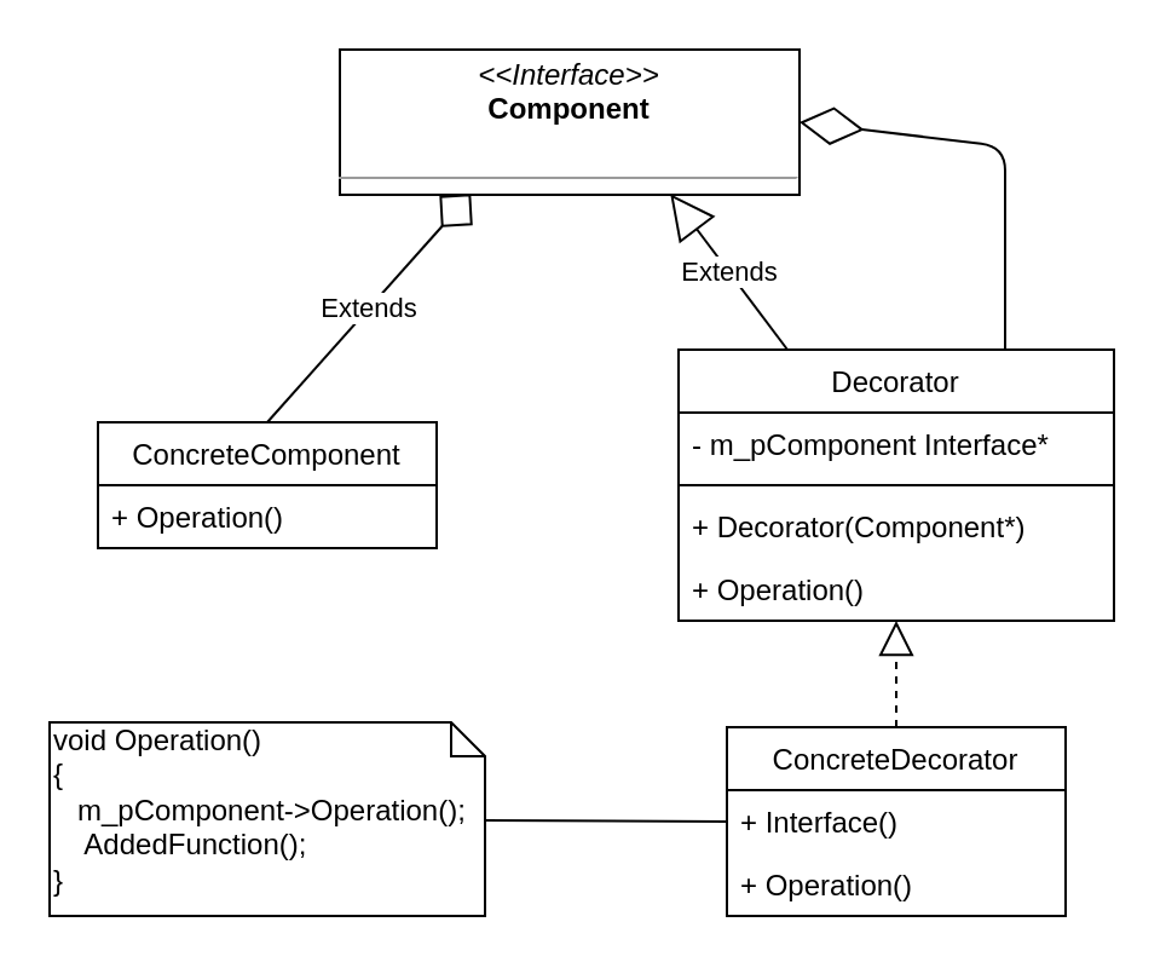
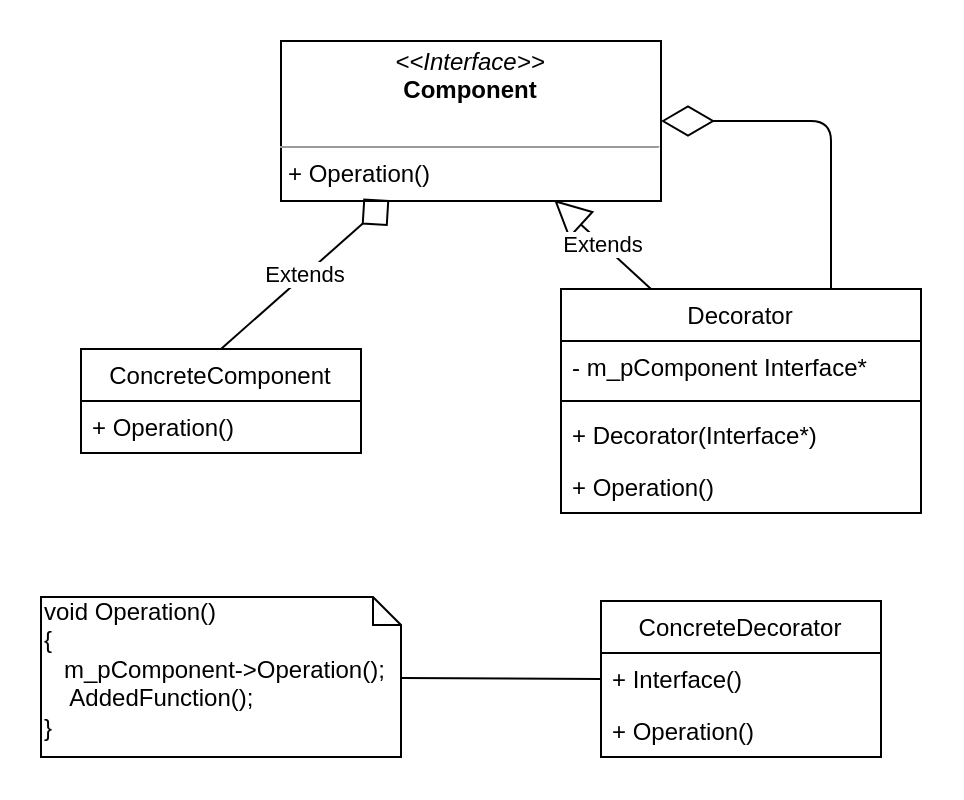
- <mxCell id="2" value="&lt;p style=&quot;margin: 0px ; margin-top: 4px ; text-align: center&quot;&gt;&lt;i&gt;&amp;lt;&amp;lt;Interface&amp;gt;&amp;gt;&lt;/i&gt;&lt;br&gt;&lt;b&gt;Component&lt;/b&gt;&lt;/p&gt;&lt;br&gt;&lt;hr size=&quot;1&quot;&gt;&lt;p style=&quot;margin: 0px ; margin-left: 4px&quot;&gt;+ Operation()&lt;/p&gt;" style="verticalAlign=top;align=left;overflow=fill;fontSize=12;fontFamily=Helvetica;html=1;" vertex="1" parent="1"><mxGeometry x="140" y="20" width="190" height="60" as="geometry" /></mxCell>
+ <mxCell id="2" value="&lt;p style=&quot;margin: 0px ; margin-top: 4px ; text-align: center&quot;&gt;&lt;i&gt;&amp;lt;&amp;lt;Interface&amp;gt;&amp;gt;&lt;/i&gt;&lt;br&gt;&lt;b&gt;Component&lt;/b&gt;&lt;/p&gt;&lt;br&gt;&lt;hr size=&quot;1&quot;&gt;&lt;p style=&quot;margin: 0px ; margin-left: 4px&quot;&gt;+ Operation()&lt;/p&gt;" style="verticalAlign=top;align=left;overflow=fill;fontSize=12;fontFamily=Helvetica;html=1;" vertex="1" parent="1"><mxGeometry x="140" y="20" width="190" height="80" as="geometry" /></mxCell>
- <mxCell id="6" value="+ Decorator(Component*)" style="text;strokeColor=none;fillColor=none;align=left;verticalAlign=top;spacingLeft=4;spacingRight=4;overflow=hidden;rotatable=0;points=[[0,0.5],[1,0.5]];portConstraint=eastwest;" vertex="1" parent="3"><mxGeometry y="60" width="180" height="26" as="geometry" /></mxCell>
+ <mxCell id="6" value="+ Decorator(Interface*)" style="text;strokeColor=none;fillColor=none;align=left;verticalAlign=top;spacingLeft=4;spacingRight=4;overflow=hidden;rotatable=0;points=[[0,0.5],[1,0.5]];portConstraint=eastwest;" vertex="1" parent="3"><mxGeometry y="60" width="180" height="26" as="geometry" /></mxCell>
- <mxCell id="13" value="" style="endArrow=block;dashed=1;endFill=0;endSize=12;html=1;entryX=0.5;entryY=1;entryDx=0;entryDy=0;" edge="1" parent="1" source="10" target="3"><mxGeometry width="160" relative="1" as="geometry"><mxPoint x="140" y="380" as="sourcePoint" /><mxPoint x="300" y="380" as="targetPoint" /></mxGeometry></mxCell>
